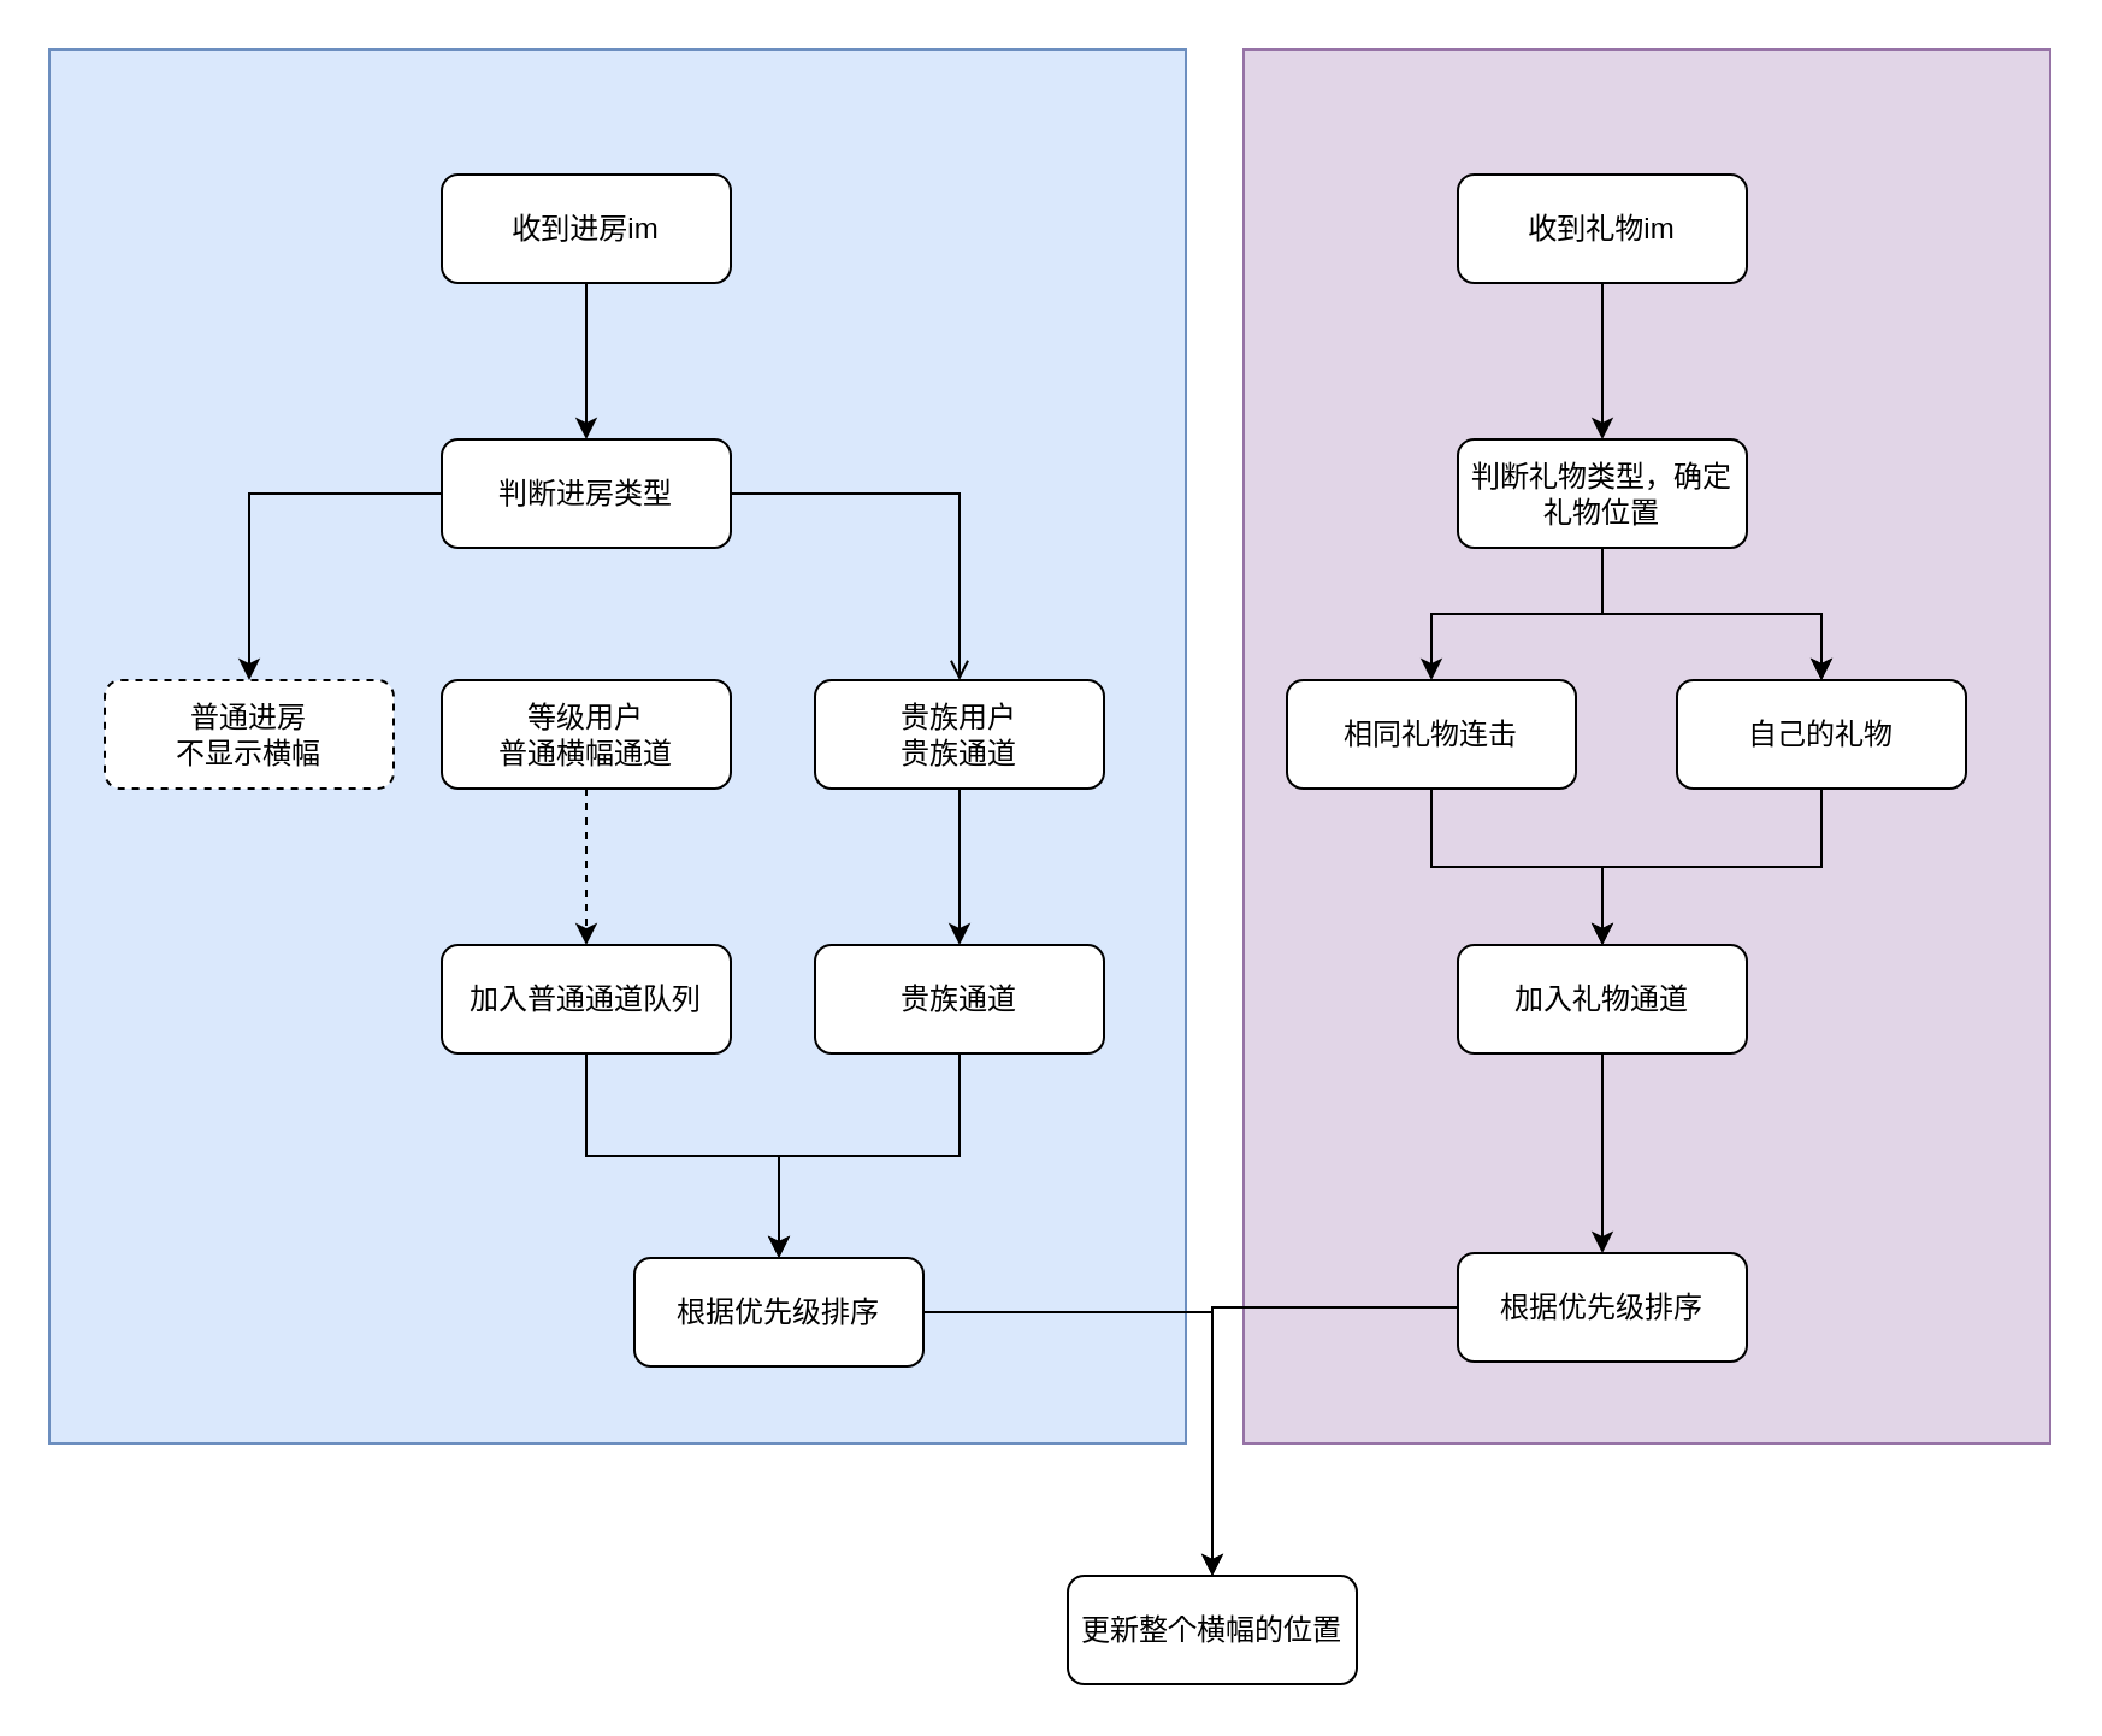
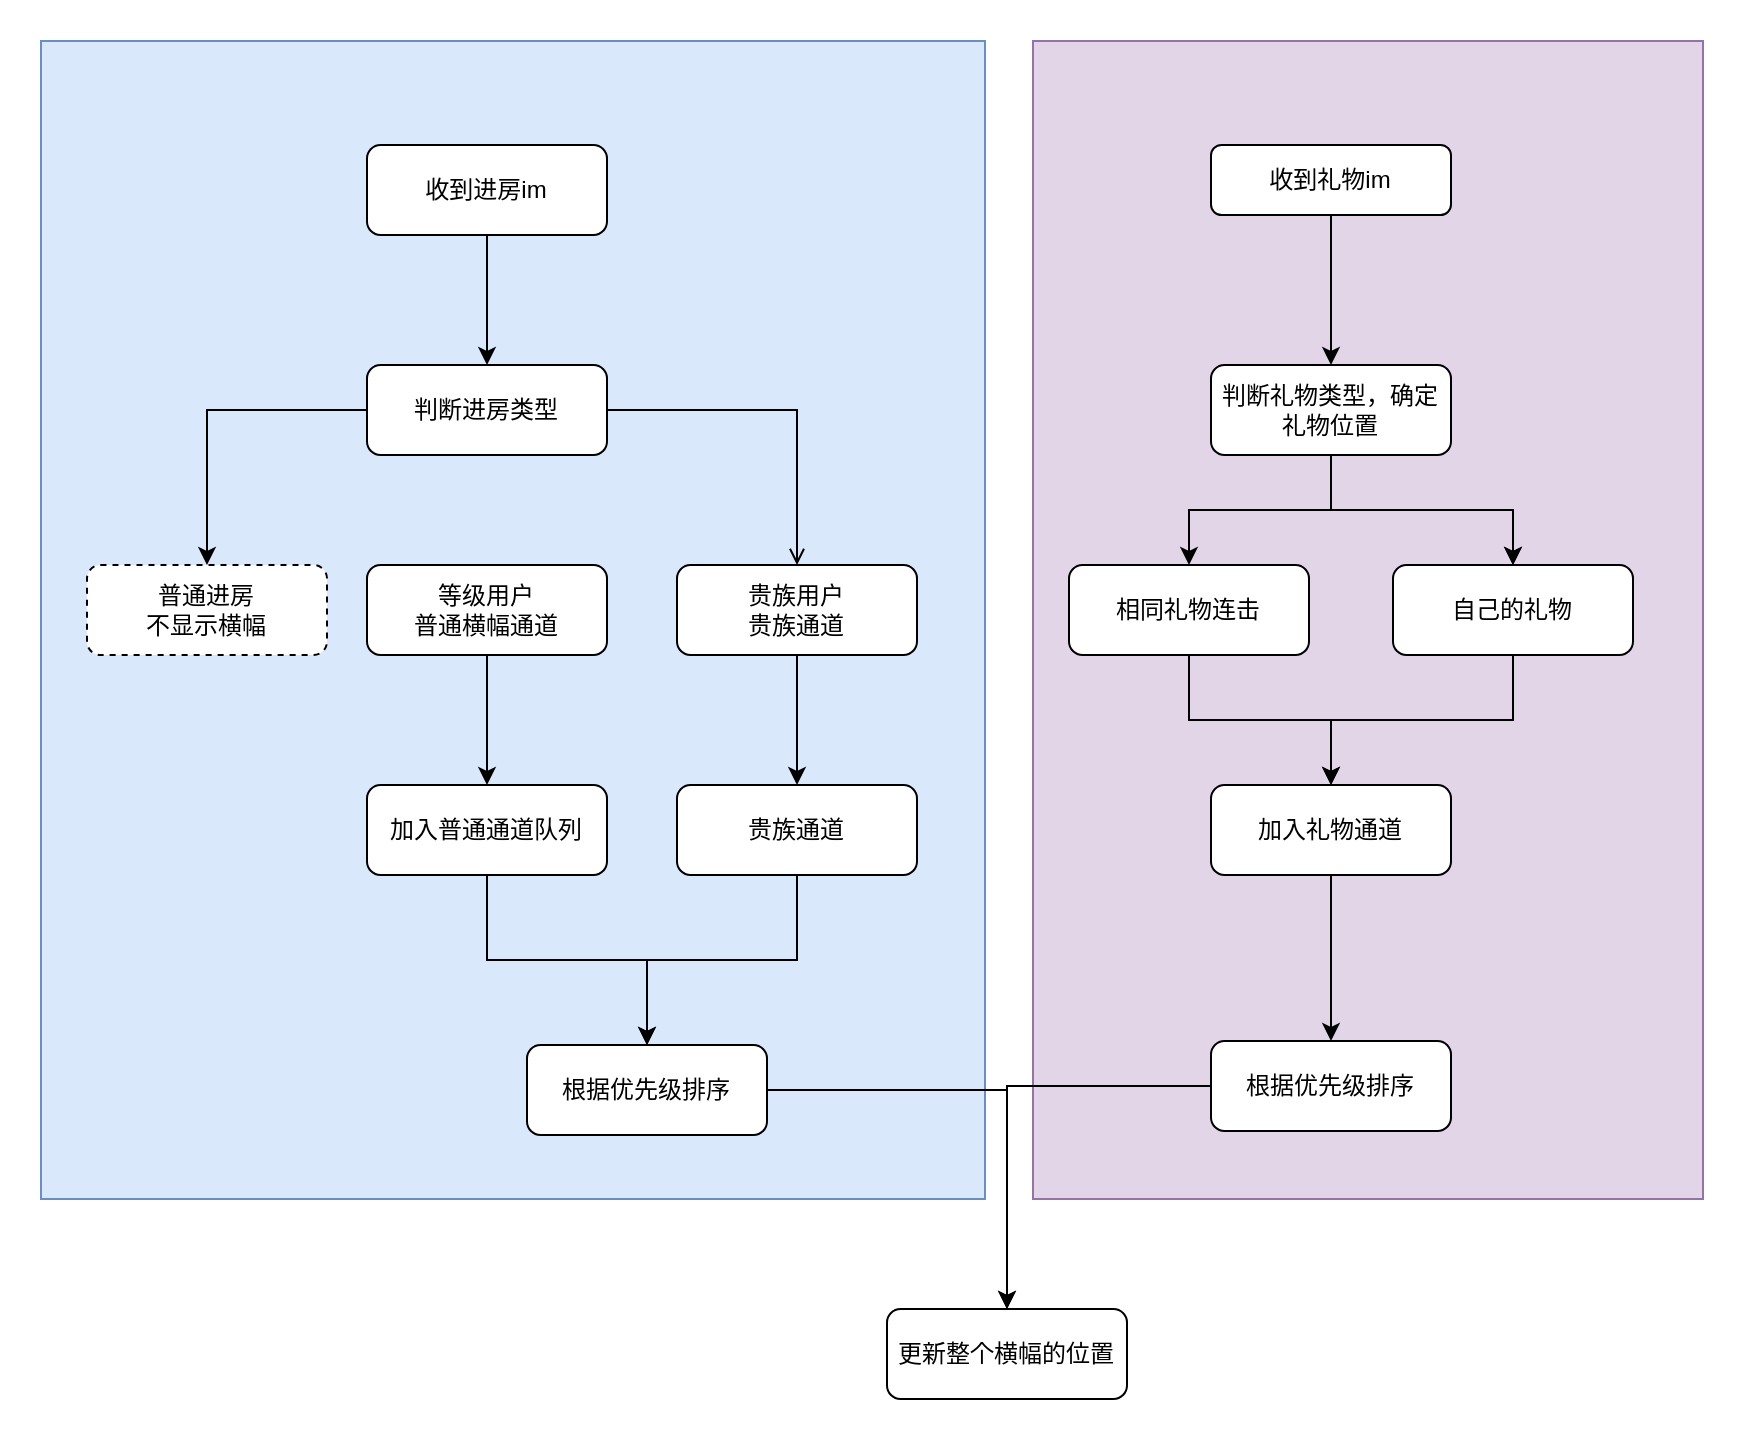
- <mxCell id="21" value="收到礼物im" style="rounded=1;whiteSpace=wrap;html=1;" vertex="1" parent="1"><mxGeometry x="605" y="72" width="120" height="45" as="geometry" /></mxCell>
+ <mxCell id="21" value="收到礼物im" style="rounded=1;whiteSpace=wrap;html=1;" vertex="1" parent="1"><mxGeometry x="605" y="72" width="120" height="35" as="geometry" /></mxCell>
- <mxCell id="10" value="" style="edgeStyle=orthogonalEdgeStyle;rounded=0;orthogonalLoop=1;jettySize=auto;html=1;dashed=1;" edge="1" parent="1" source="11" target="15"><mxGeometry relative="1" as="geometry" /></mxCell>
+ <mxCell id="10" value="" style="edgeStyle=orthogonalEdgeStyle;rounded=0;orthogonalLoop=1;jettySize=auto;html=1;" edge="1" parent="1" source="11" target="15"><mxGeometry relative="1" as="geometry" /></mxCell>
